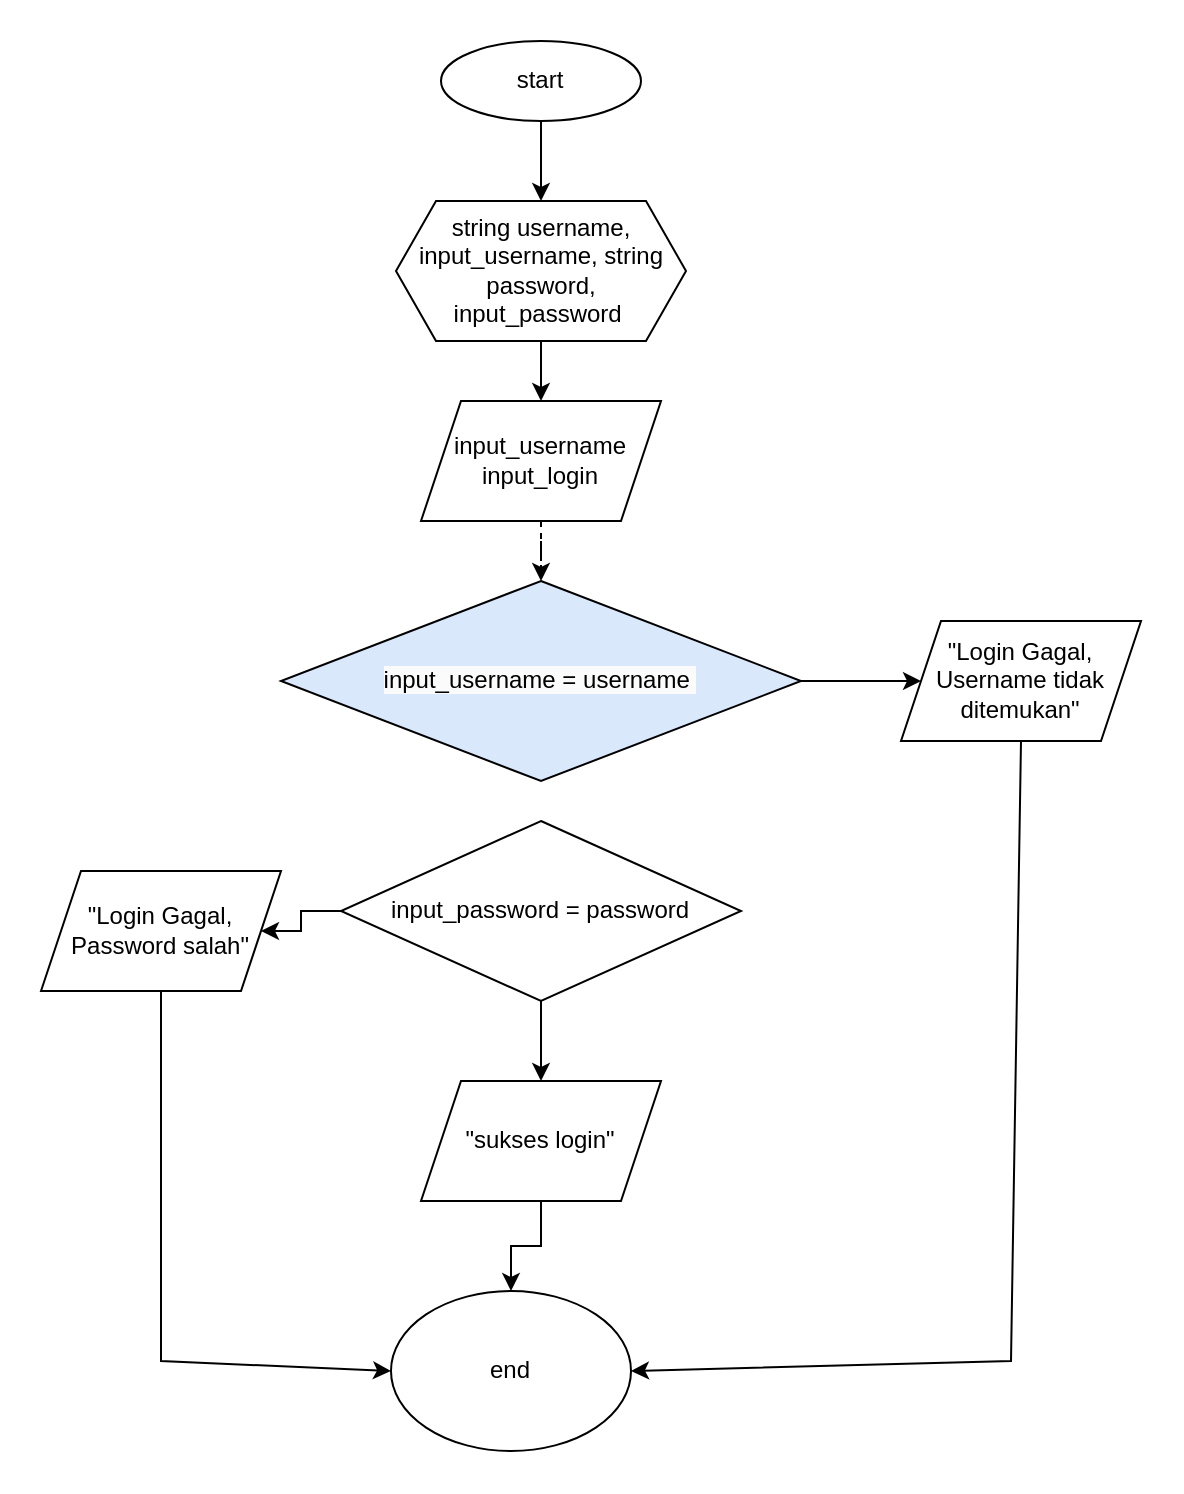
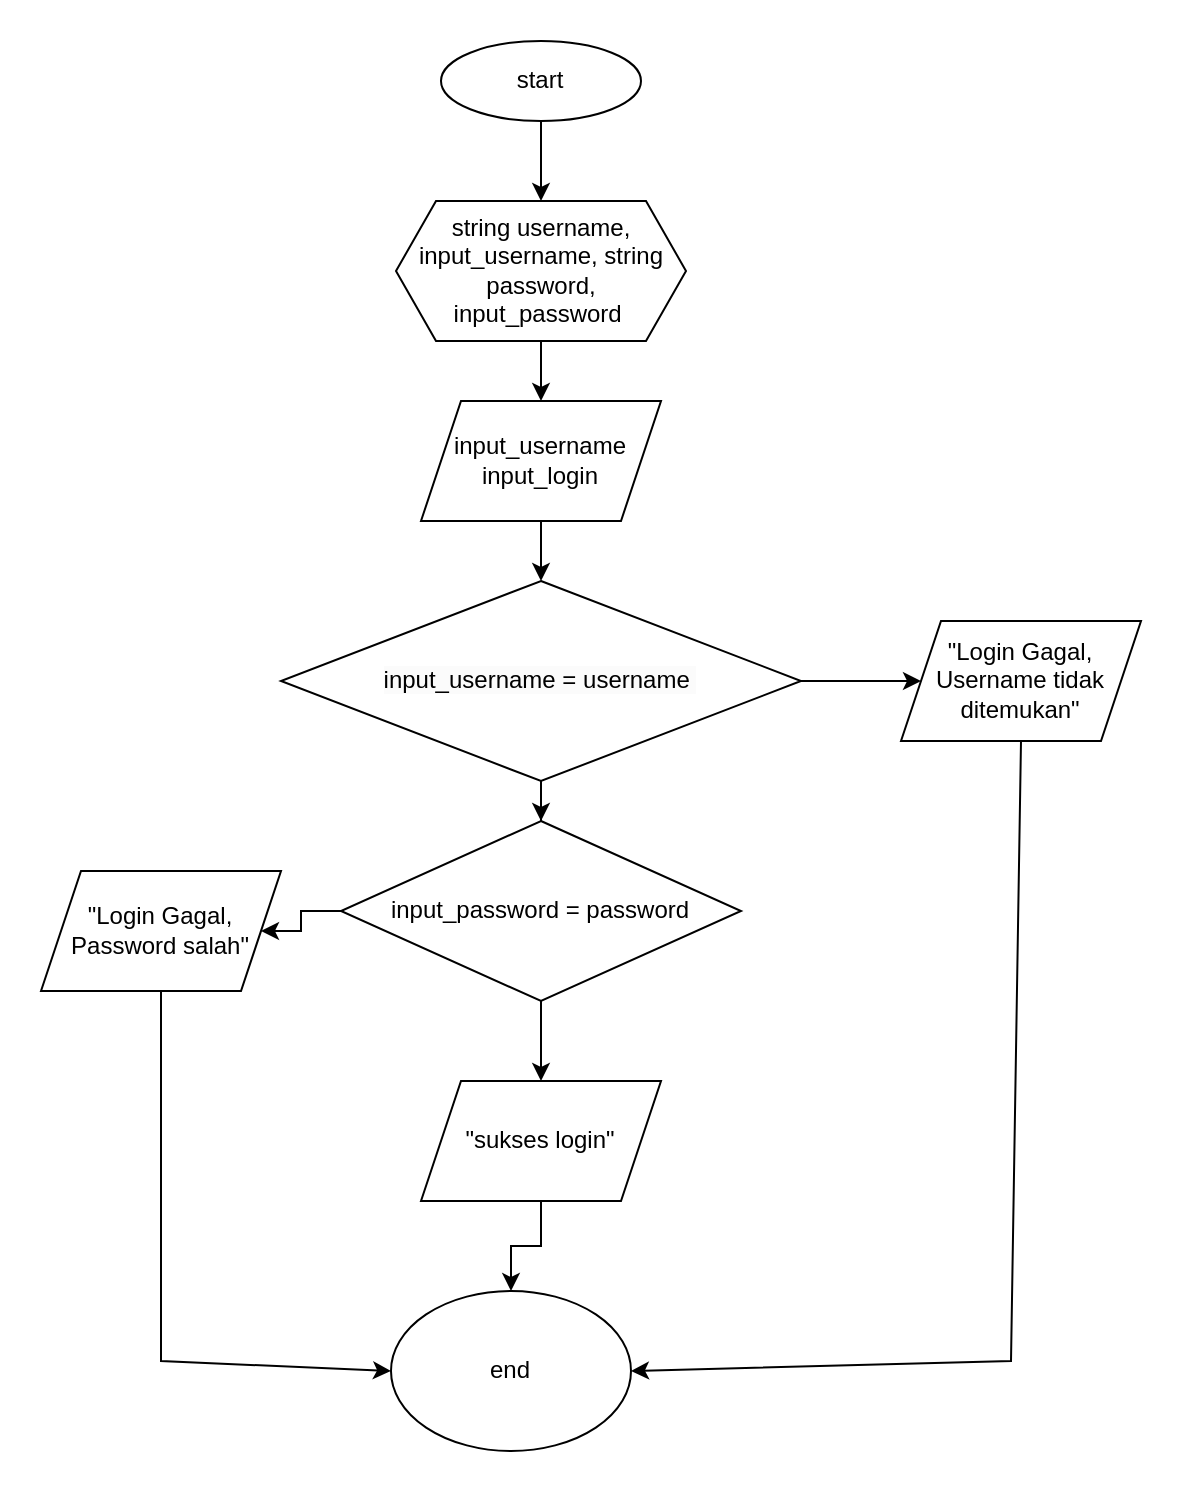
- <mxCell id="6" value="" style="edgeStyle=orthogonalEdgeStyle;rounded=0;orthogonalLoop=1;jettySize=auto;html=1;dashed=1;" edge="1" parent="1" source="7" target="10"><mxGeometry relative="1" as="geometry" /></mxCell>
+ <mxCell id="6" value="" style="edgeStyle=orthogonalEdgeStyle;rounded=0;orthogonalLoop=1;jettySize=auto;html=1;" edge="1" parent="1" source="7" target="10"><mxGeometry relative="1" as="geometry" /></mxCell>
- <mxCell id="10" value="&lt;span style=&quot;color: rgb(0, 0, 0); font-family: Helvetica; font-size: 12px; font-style: normal; font-variant-ligatures: normal; font-variant-caps: normal; font-weight: 400; letter-spacing: normal; orphans: 2; text-align: center; text-indent: 0px; text-transform: none; widows: 2; word-spacing: 0px; -webkit-text-stroke-width: 0px; background-color: rgb(251, 251, 251); text-decoration-thickness: initial; text-decoration-style: initial; text-decoration-color: initial; float: none; display: inline !important;&quot;&gt;input_username = username&amp;nbsp;&lt;/span&gt;" style="rhombus;whiteSpace=wrap;html=1;fillColor=#dae8fc;" vertex="1" parent="1"><mxGeometry x="140" y="290" width="260" height="100" as="geometry" /></mxCell>
+ <mxCell id="10" value="&lt;span style=&quot;color: rgb(0, 0, 0); font-family: Helvetica; font-size: 12px; font-style: normal; font-variant-ligatures: normal; font-variant-caps: normal; font-weight: 400; letter-spacing: normal; orphans: 2; text-align: center; text-indent: 0px; text-transform: none; widows: 2; word-spacing: 0px; -webkit-text-stroke-width: 0px; background-color: rgb(251, 251, 251); text-decoration-thickness: initial; text-decoration-style: initial; text-decoration-color: initial; float: none; display: inline !important;&quot;&gt;input_username = username&amp;nbsp;&lt;/span&gt;" style="rhombus;whiteSpace=wrap;html=1;" vertex="1" parent="1"><mxGeometry x="140" y="290" width="260" height="100" as="geometry" /></mxCell>
+ <mxCell id="8" value="" style="edgeStyle=orthogonalEdgeStyle;rounded=0;orthogonalLoop=1;jettySize=auto;html=1;" edge="1" parent="1" source="10" target="13"><mxGeometry relative="1" as="geometry" /></mxCell>
